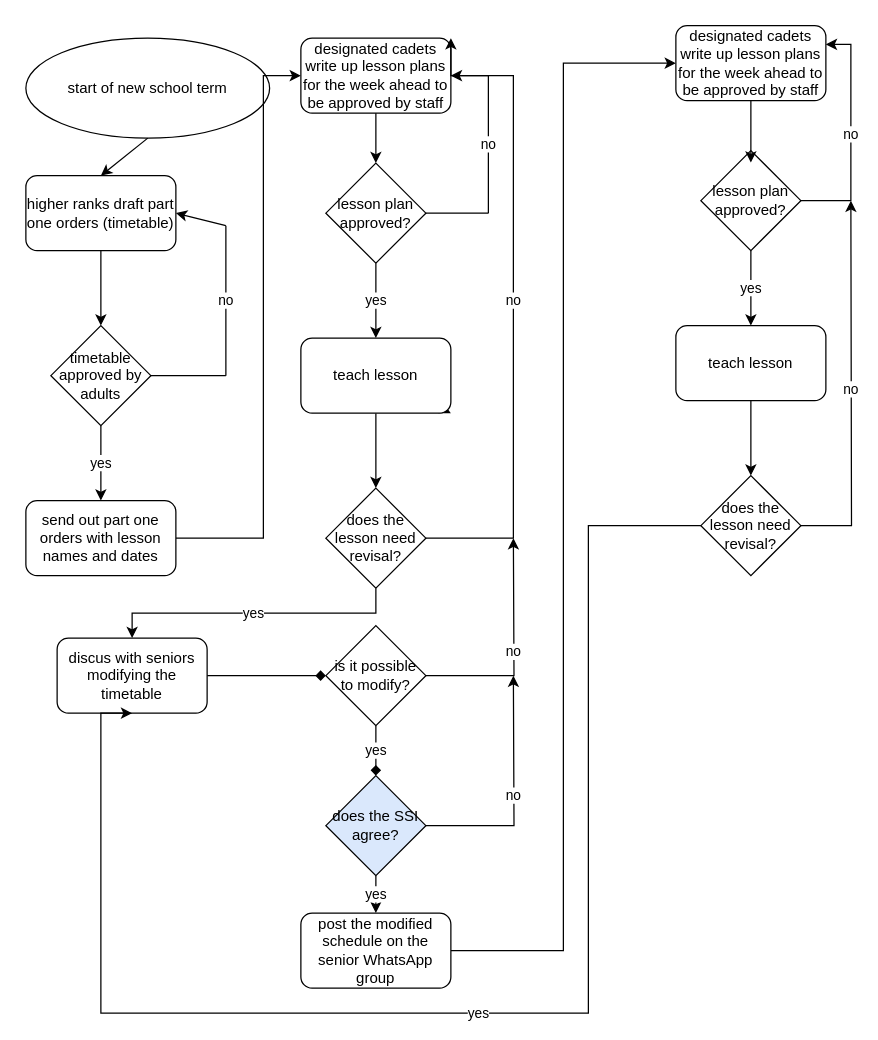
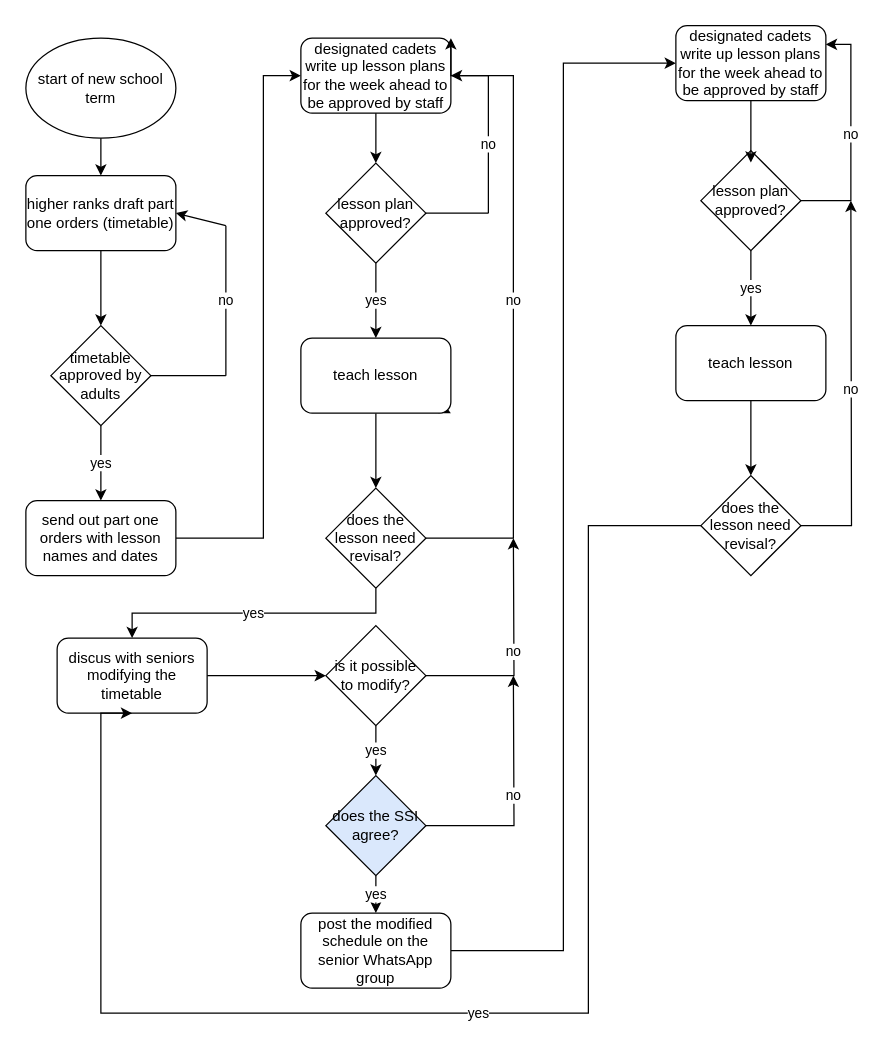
- <mxCell id="2" value="start of new school term" style="ellipse;whiteSpace=wrap;html=1;" parent="1" vertex="1"><mxGeometry x="20" y="30" width="195" height="80" as="geometry" /></mxCell>
+ <mxCell id="2" value="start of new school term" style="ellipse;whiteSpace=wrap;html=1;" parent="1" vertex="1"><mxGeometry x="20" y="30" width="120" height="80" as="geometry" /></mxCell>
- <mxCell id="26" style="edgeStyle=orthogonalEdgeStyle;rounded=0;orthogonalLoop=1;jettySize=auto;html=1;exitX=1;exitY=0.5;exitDx=0;exitDy=0;entryX=0;entryY=0.5;entryDx=0;entryDy=0;endArrow=diamond;" parent="1" source="27" target="30" edge="1"><mxGeometry relative="1" as="geometry" /></mxCell>
+ <mxCell id="26" style="edgeStyle=orthogonalEdgeStyle;rounded=0;orthogonalLoop=1;jettySize=auto;html=1;exitX=1;exitY=0.5;exitDx=0;exitDy=0;entryX=0;entryY=0.5;entryDx=0;entryDy=0;" parent="1" source="27" target="30" edge="1"><mxGeometry relative="1" as="geometry" /></mxCell>
- <mxCell id="29" value="yes" style="edgeStyle=orthogonalEdgeStyle;rounded=0;orthogonalLoop=1;jettySize=auto;html=1;exitX=0.5;exitY=1;exitDx=0;exitDy=0;entryX=0.5;entryY=0;entryDx=0;entryDy=0;endArrow=diamond;" parent="1" source="30" target="33" edge="1"><mxGeometry relative="1" as="geometry" /></mxCell>
+ <mxCell id="29" value="yes" style="edgeStyle=orthogonalEdgeStyle;rounded=0;orthogonalLoop=1;jettySize=auto;html=1;exitX=0.5;exitY=1;exitDx=0;exitDy=0;entryX=0.5;entryY=0;entryDx=0;entryDy=0;" parent="1" source="30" target="33" edge="1"><mxGeometry relative="1" as="geometry" /></mxCell>
